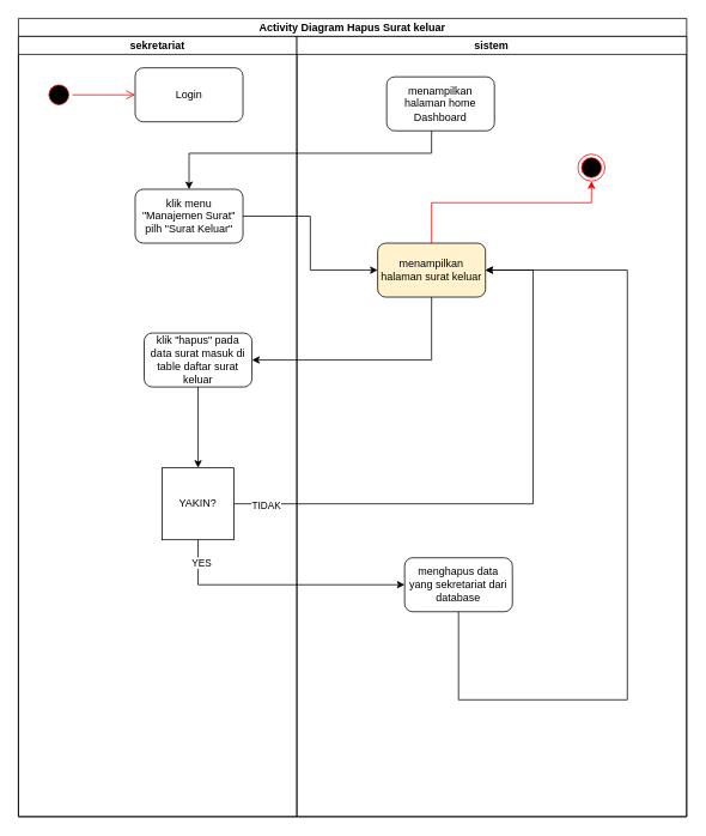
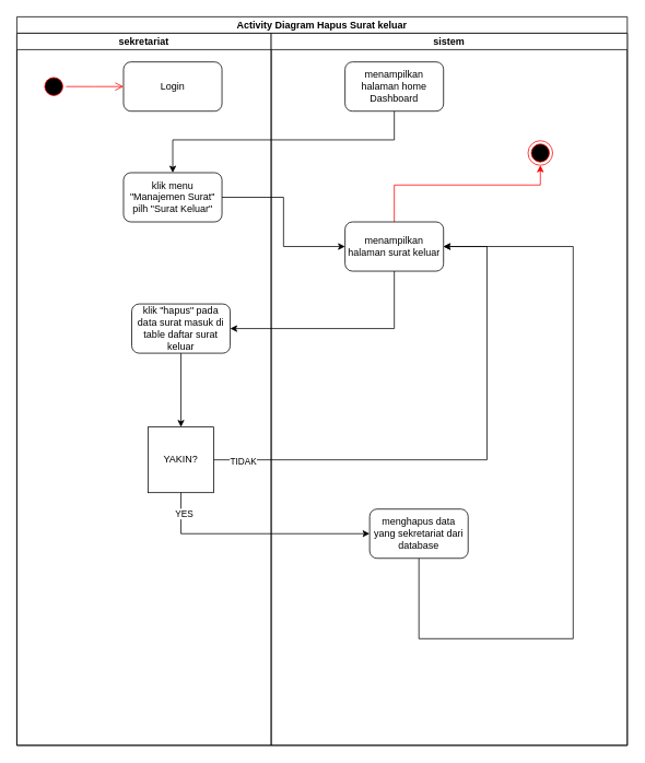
- <mxCell id="12" value="menampilkan halaman home Dashboard" style="rounded=1;whiteSpace=wrap;html=1;" parent="11" vertex="1"><mxGeometry x="100" y="45" width="120" height="60" as="geometry" /></mxCell>
+ <mxCell id="12" value="menampilkan halaman home Dashboard" style="rounded=1;whiteSpace=wrap;html=1;" parent="11" vertex="1"><mxGeometry x="90" y="35" width="120" height="60" as="geometry" /></mxCell>
- <mxCell id="14" value="menampilkan halaman surat keluar" style="rounded=1;whiteSpace=wrap;html=1;fillColor=#fff2cc;" parent="11" vertex="1"><mxGeometry x="90" y="230" width="120" height="60" as="geometry" /></mxCell>
+ <mxCell id="14" value="menampilkan halaman surat keluar" style="rounded=1;whiteSpace=wrap;html=1;" parent="11" vertex="1"><mxGeometry x="90" y="230" width="120" height="60" as="geometry" /></mxCell>
